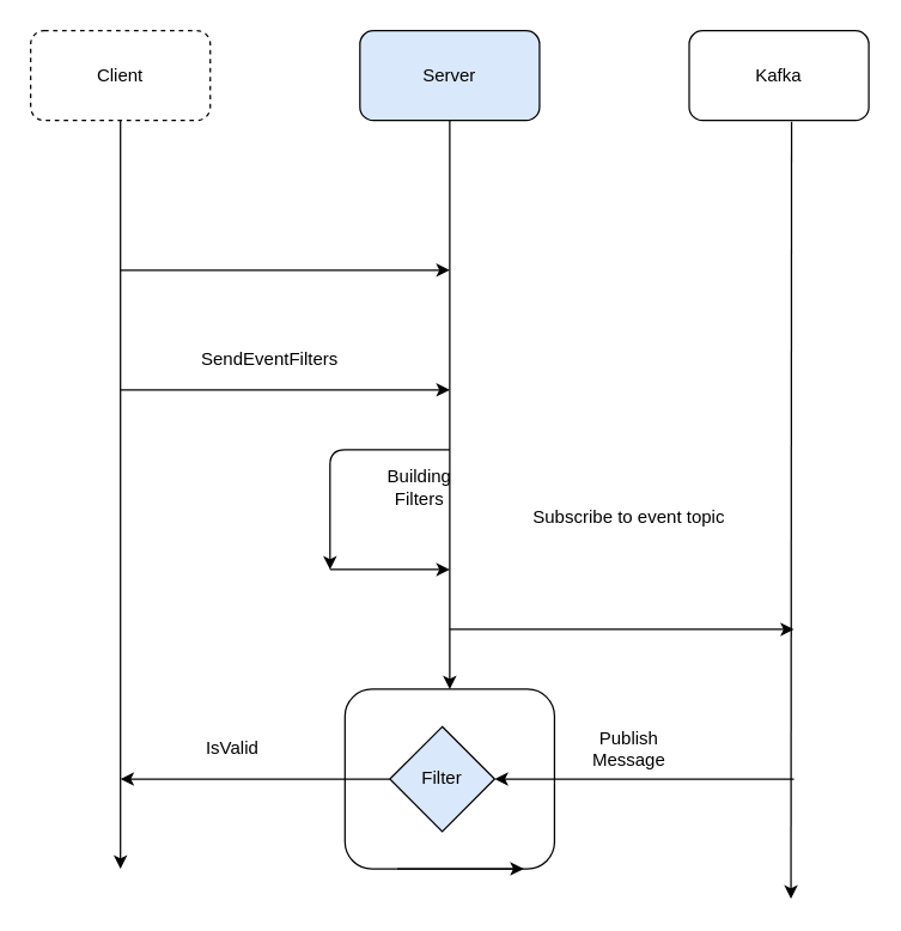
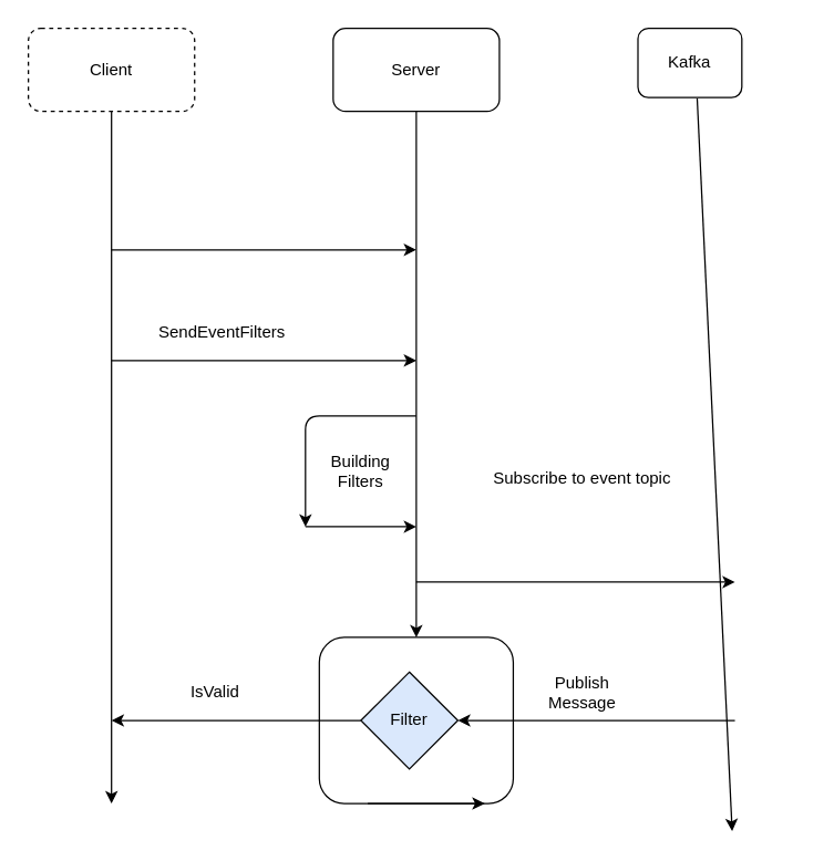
- <mxCell id="3" value="Server" style="rounded=1;whiteSpace=wrap;html=1;fillColor=#dae8fc;" vertex="1" parent="1"><mxGeometry x="240" y="20" width="120" height="60" as="geometry" /></mxCell>
+ <mxCell id="3" value="Server" style="rounded=1;whiteSpace=wrap;html=1;" vertex="1" parent="1"><mxGeometry x="240" y="20" width="120" height="60" as="geometry" /></mxCell>
- <mxCell id="4" value="Kafka" style="rounded=1;whiteSpace=wrap;html=1;" vertex="1" parent="1"><mxGeometry x="460" y="20" width="120" height="60" as="geometry" /></mxCell>
+ <mxCell id="4" value="Kafka" style="rounded=1;whiteSpace=wrap;html=1;" vertex="1" parent="1"><mxGeometry x="460" y="20" width="75" height="50" as="geometry" /></mxCell>
- <mxCell id="10" value="SendEventFilters" style="text;html=1;strokeColor=none;fillColor=none;align=center;verticalAlign=middle;whiteSpace=wrap;rounded=0;" vertex="1" parent="1"><mxGeometry x="160" y="230" width="40" height="20" as="geometry" /></mxCell>
+ <mxCell id="10" value="SendEventFilters" style="text;html=1;strokeColor=none;fillColor=none;align=center;verticalAlign=middle;whiteSpace=wrap;rounded=0;" vertex="1" parent="1"><mxGeometry x="140" y="230" width="40" height="20" as="geometry" /></mxCell>
- <mxCell id="13" value="Building Filters" style="text;html=1;strokeColor=none;fillColor=none;align=center;verticalAlign=middle;whiteSpace=wrap;rounded=0;" vertex="1" parent="1"><mxGeometry x="260" y="315" width="40" height="20" as="geometry" /></mxCell>
+ <mxCell id="13" value="Building Filters" style="text;html=1;strokeColor=none;fillColor=none;align=center;verticalAlign=middle;whiteSpace=wrap;rounded=0;" vertex="1" parent="1"><mxGeometry x="240" y="330" width="40" height="20" as="geometry" /></mxCell>
